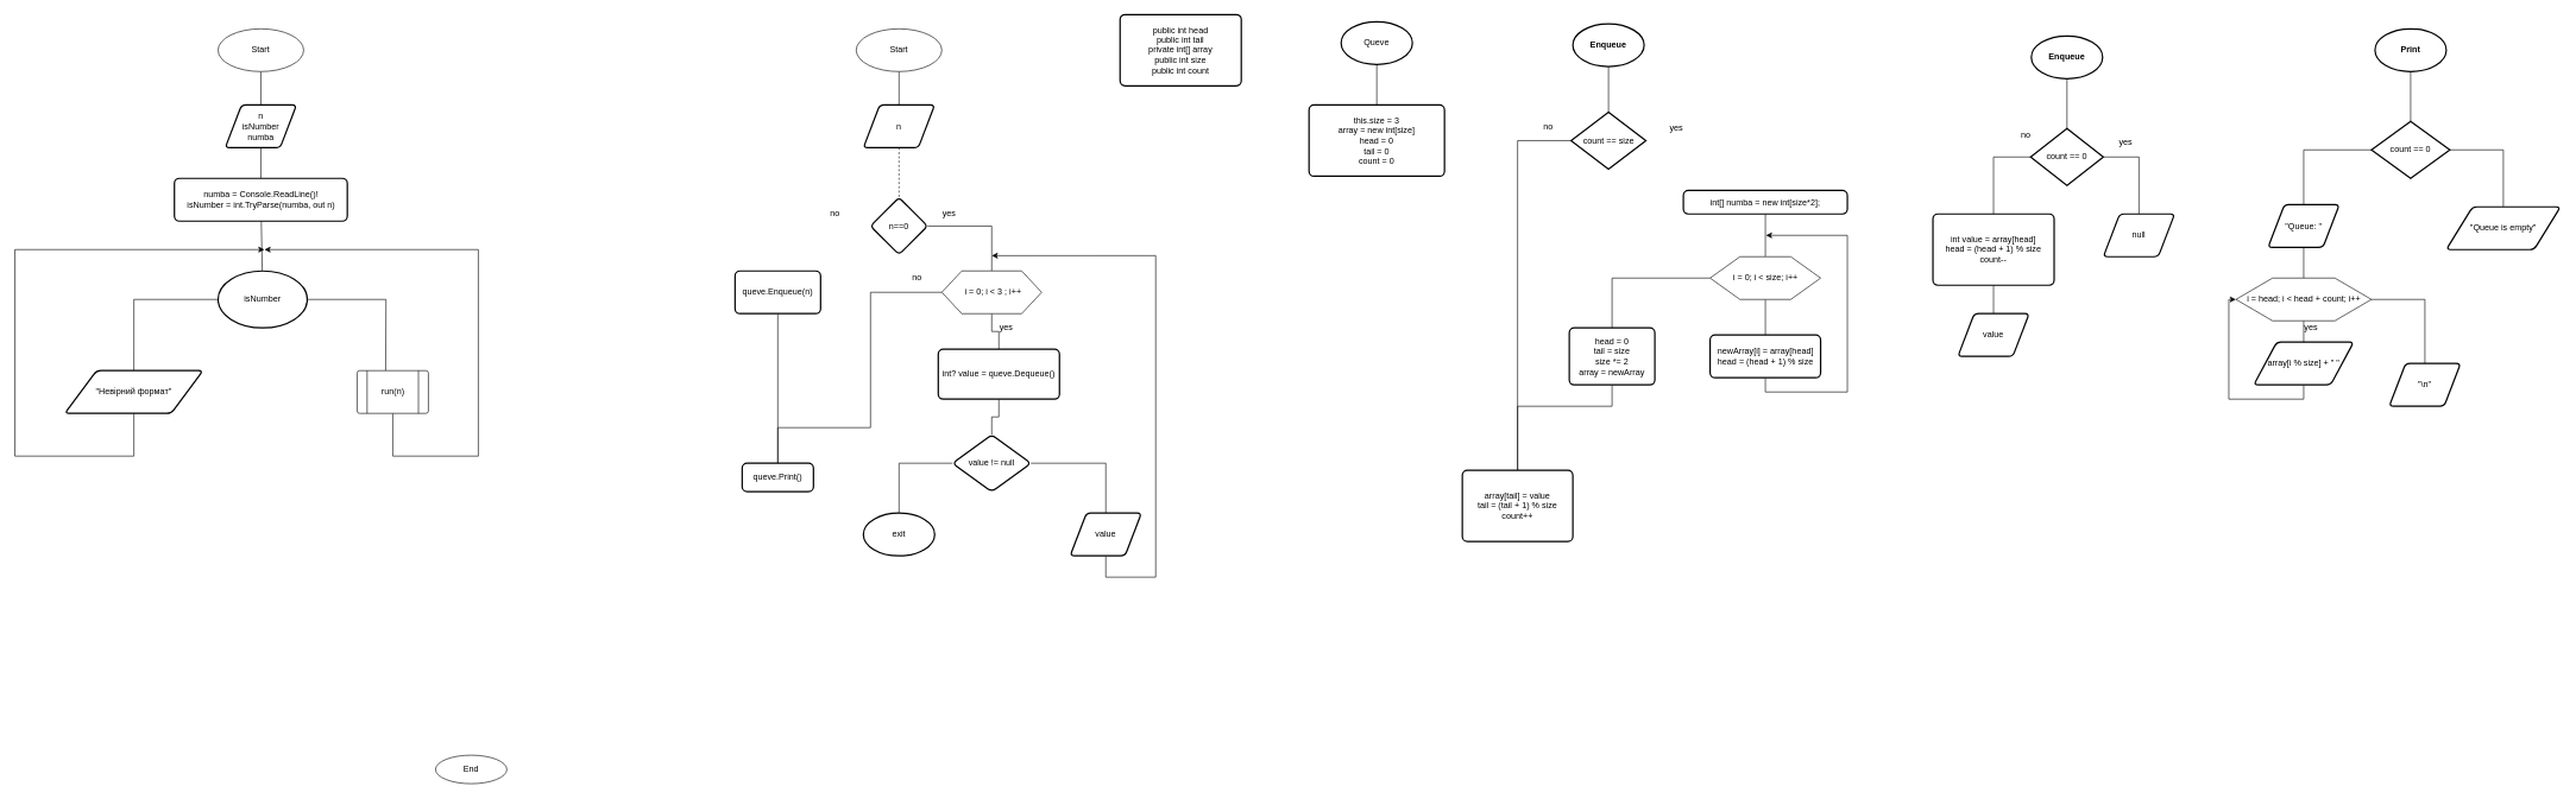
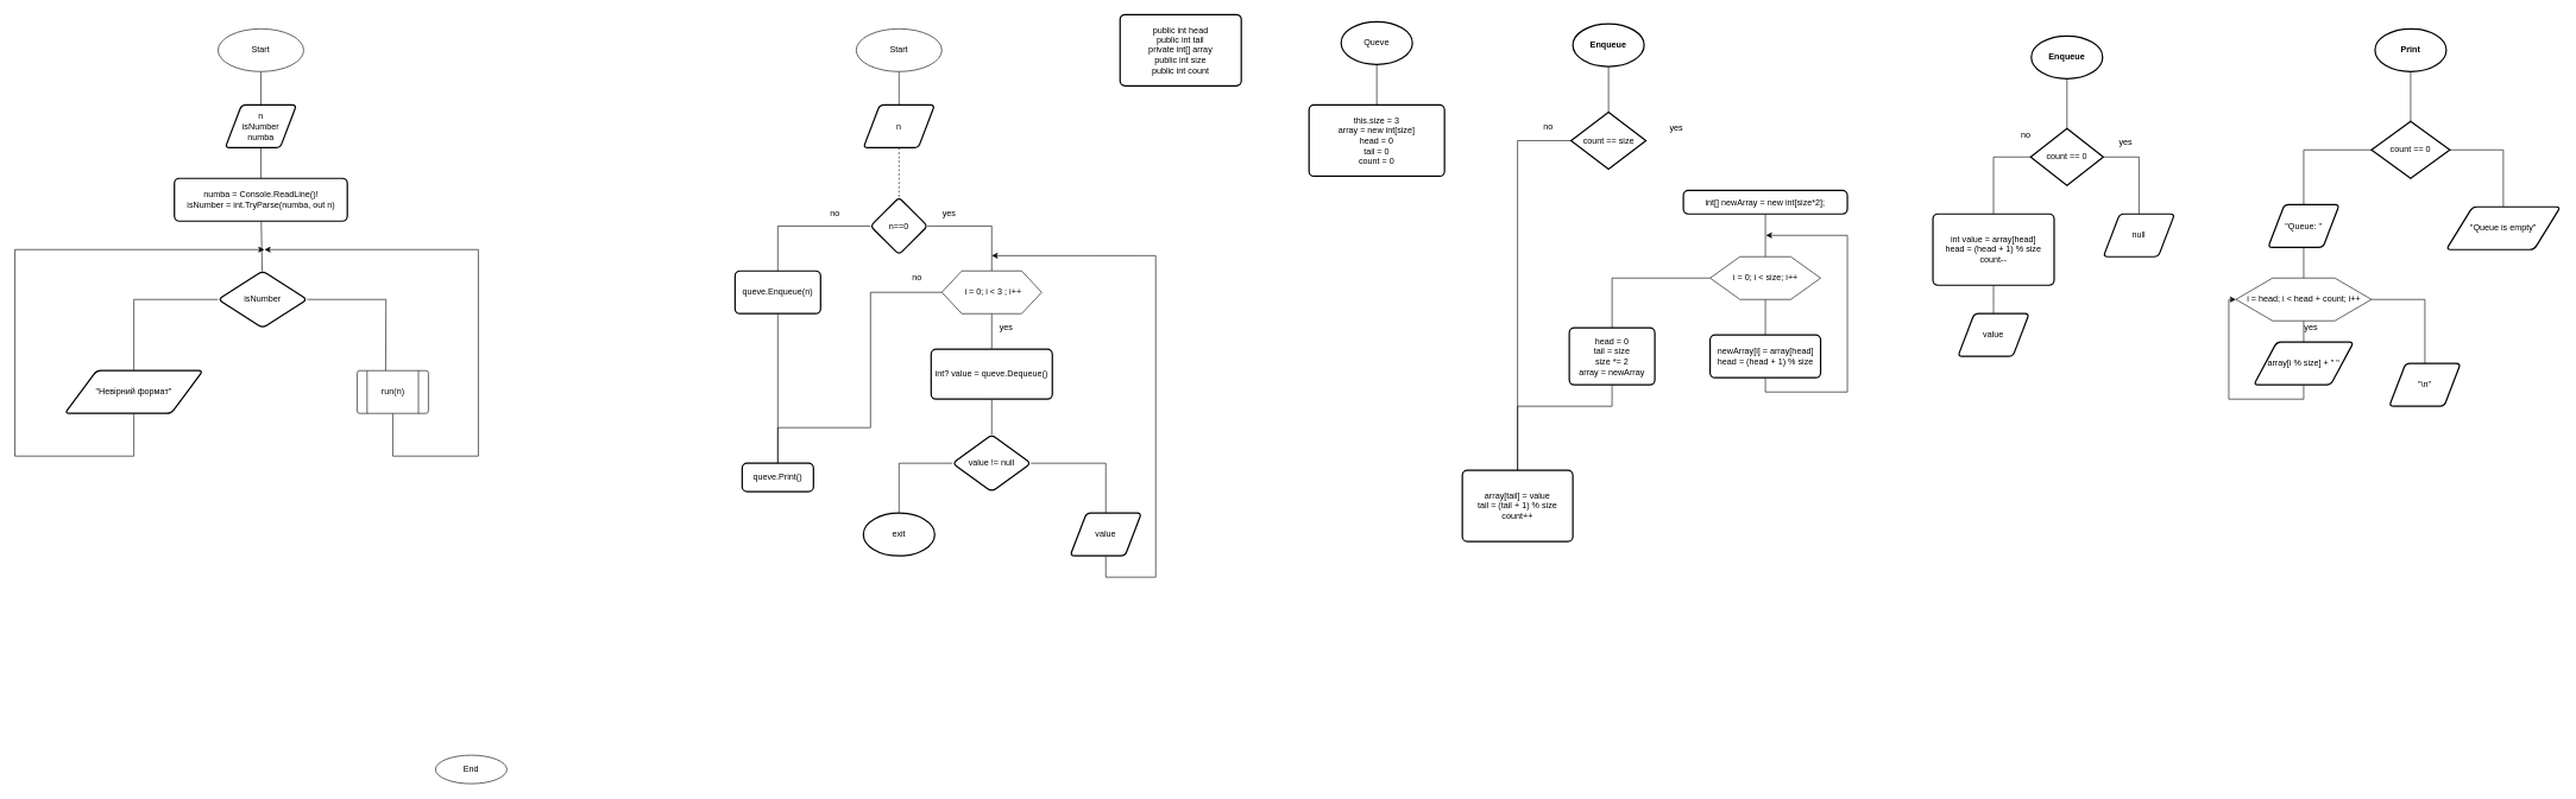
- <mxCell id="51" value="int[] numba = new int[size*2];" style="rounded=1;whiteSpace=wrap;html=1;absoluteArcSize=1;arcSize=14;strokeWidth=2;" vertex="1" parent="1"><mxGeometry x="2360" y="267" width="230" height="33" as="geometry" /></mxCell>
+ <mxCell id="51" value="int[] newArray = new int[size*2];" style="rounded=1;whiteSpace=wrap;html=1;absoluteArcSize=1;arcSize=14;strokeWidth=2;" vertex="1" parent="1"><mxGeometry x="2360" y="267" width="230" height="33" as="geometry" /></mxCell>
+ <mxCell id="22" value="" style="edgeStyle=orthogonalEdgeStyle;rounded=0;html=1;endArrow=none;endFill=0;" edge="1" parent="1" source="24" target="26"><mxGeometry relative="1" as="geometry" /></mxCell>
- <mxCell id="12" value="isNumber" style="ellipse;whiteSpace=wrap;html=1;arcSize=14;strokeWidth=2;" vertex="1" parent="1"><mxGeometry x="305" y="380" width="125" height="80" as="geometry" /></mxCell>
+ <mxCell id="12" value="isNumber" style="rhombus;whiteSpace=wrap;html=1;rounded=1;arcSize=14;strokeWidth=2;" vertex="1" parent="1"><mxGeometry x="305" y="380" width="125" height="80" as="geometry" /></mxCell>
- <mxCell id="32" value="int? value = queve.Dequeue()" style="rounded=1;whiteSpace=wrap;html=1;absoluteArcSize=1;arcSize=14;strokeWidth=2;" vertex="1" parent="1"><mxGeometry x="1315" y="490" width="170" height="70" as="geometry" /></mxCell>
+ <mxCell id="32" value="int? value = queve.Dequeue()" style="rounded=1;whiteSpace=wrap;html=1;absoluteArcSize=1;arcSize=14;strokeWidth=2;" vertex="1" parent="1"><mxGeometry x="1305" y="490" width="170" height="70" as="geometry" /></mxCell>
